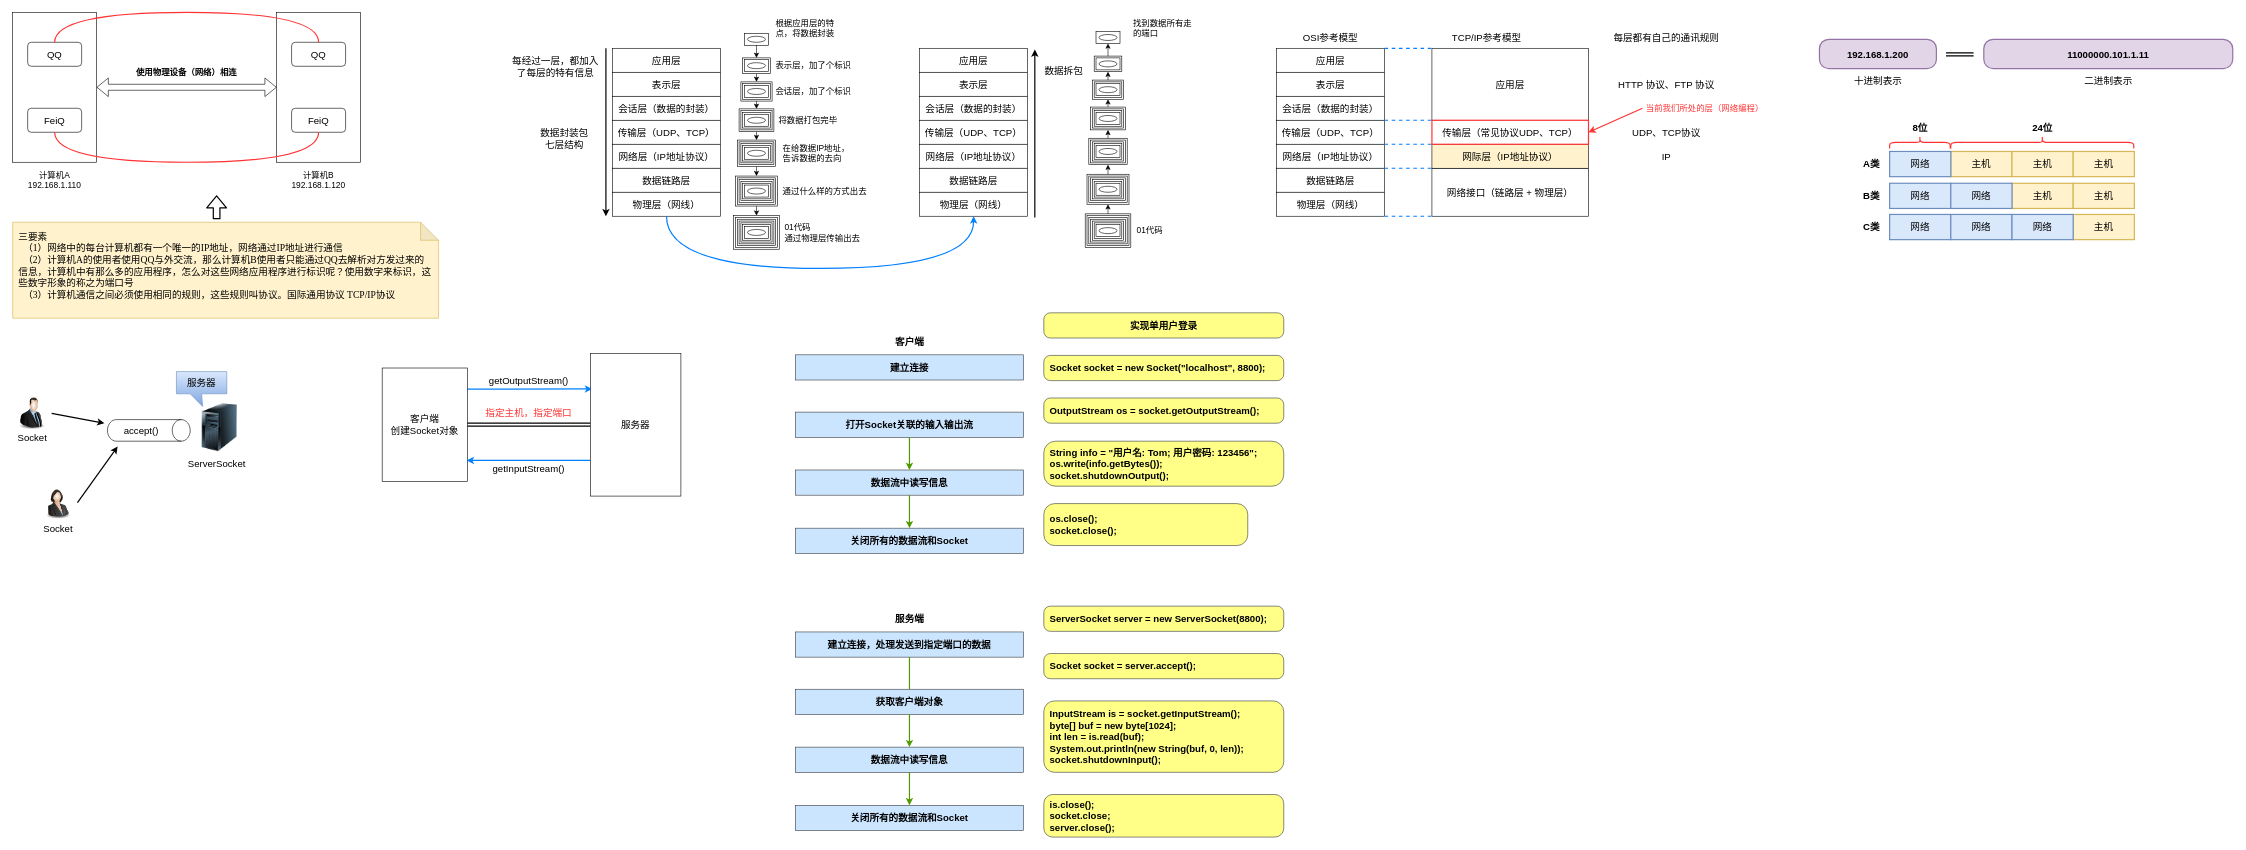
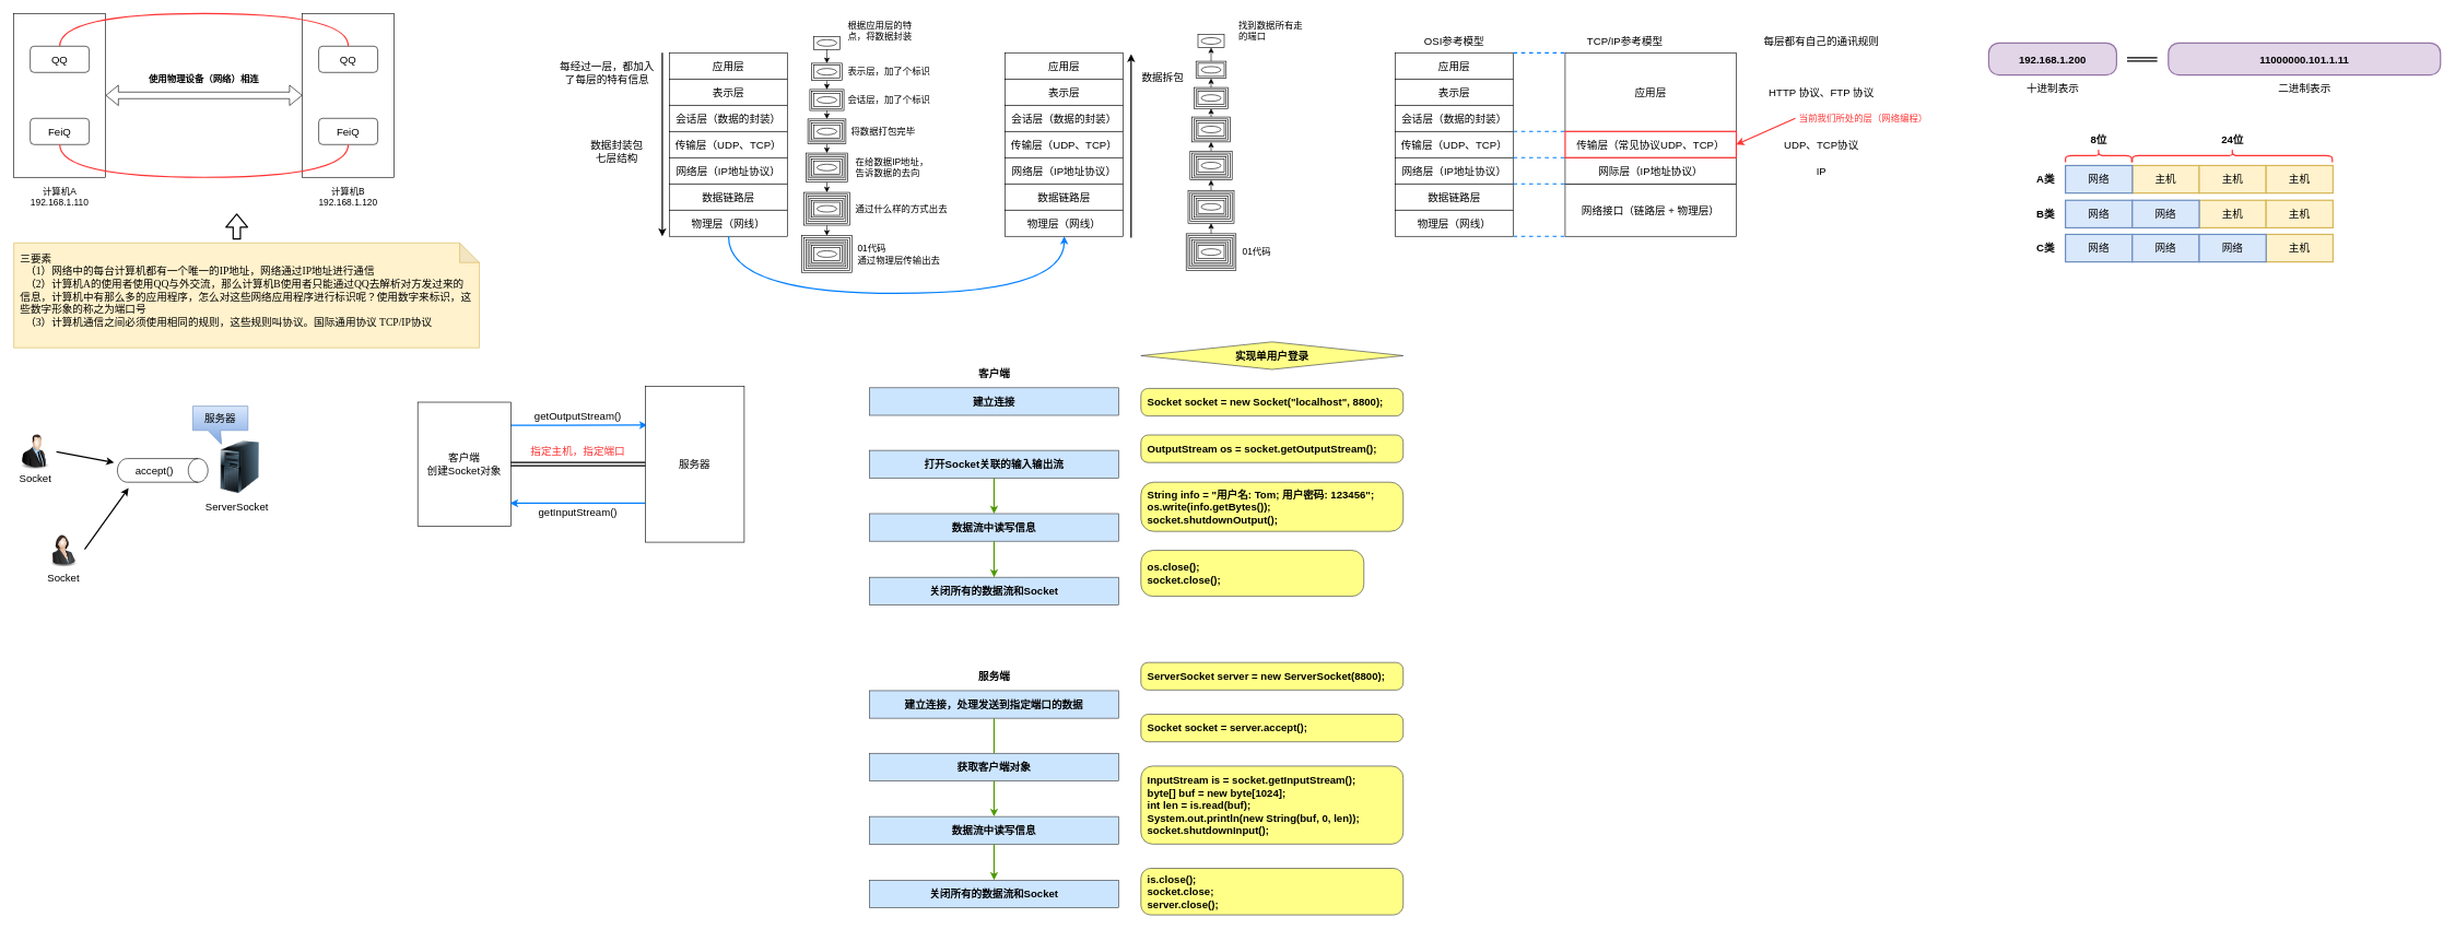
- <mxCell id="145" value="&lt;font style=&quot;font-size: 16px&quot;&gt;网际层（IP地址协议）&lt;/font&gt;" style="rounded=0;whiteSpace=wrap;html=1;fillColor=#fff2cc;" parent="132" vertex="1"><mxGeometry x="259" y="191" width="261" height="40" as="geometry" /></mxCell>
+ <mxCell id="145" value="&lt;font style=&quot;font-size: 16px&quot;&gt;网际层（IP地址协议）&lt;/font&gt;" style="rounded=0;whiteSpace=wrap;html=1;" parent="132" vertex="1"><mxGeometry x="259" y="191" width="261" height="40" as="geometry" /></mxCell>
- <mxCell id="211" value="&lt;b&gt;&lt;font style=&quot;font-size: 16px&quot;&gt;实现单用户登录&lt;/font&gt;&lt;/b&gt;" style="rounded=1;whiteSpace=wrap;html=1;strokeColor=#36393d;strokeWidth=1;align=center;fillColor=#ffff88;arcSize=26;" parent="203" vertex="1"><mxGeometry x="414" width="400" height="42" as="geometry" /></mxCell>
+ <mxCell id="211" value="&lt;b&gt;&lt;font style=&quot;font-size: 16px&quot;&gt;实现单用户登录&lt;/font&gt;&lt;/b&gt;" style="rhombus;whiteSpace=wrap;html=1;strokeColor=#36393d;strokeWidth=1;align=center;fillColor=#ffff88;arcSize=26;" parent="203" vertex="1"><mxGeometry x="414" width="400" height="42" as="geometry" /></mxCell>
